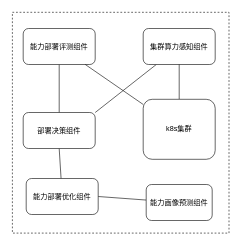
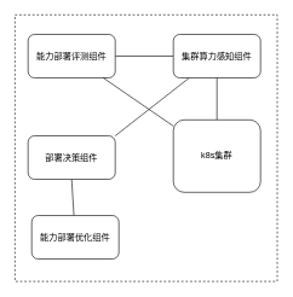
- <mxCell id="3" style="edgeStyle=none;rounded=0;orthogonalLoop=1;jettySize=auto;html=1;endArrow=none;endFill=0;" edge="1" parent="1" source="4" target="14"><mxGeometry relative="1" as="geometry" /></mxCell>
+ <mxCell id="3" style="edgeStyle=none;rounded=0;orthogonalLoop=1;jettySize=auto;html=1;endArrow=none;endFill=0;" edge="1" parent="1" source="4" target="6"><mxGeometry relative="1" as="geometry" /></mxCell>
- <mxCell id="7" style="edgeStyle=none;rounded=0;orthogonalLoop=1;jettySize=auto;html=1;entryX=1;entryY=0.5;entryDx=0;entryDy=0;endArrow=none;endFill=0;" edge="1" parent="1" source="8" target="10"><mxGeometry relative="1" as="geometry" /></mxCell>
- <mxCell id="8" value="能力画像预测组件" style="rounded=1;whiteSpace=wrap;html=1;" parent="1" vertex="1"><mxGeometry x="243" y="307" width="110" height="60" as="geometry" /></mxCell>
